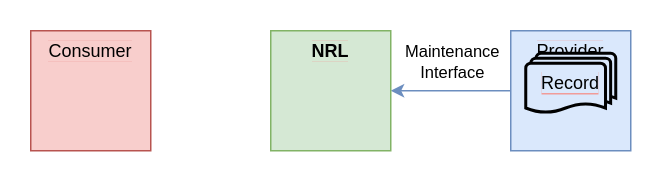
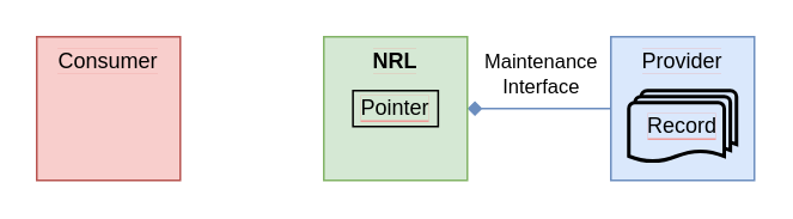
- <mxCell id="8" value="&lt;span style=&quot;background-color: rgb(218 , 232 , 252)&quot;&gt;Record&lt;/span&gt;" style="strokeWidth=2;html=1;shape=mxgraph.flowchart.multi-document;whiteSpace=wrap;labelBackgroundColor=#F19C99;fillColor=#DAE8FC;" vertex="1" parent="1"><mxGeometry x="350" y="35" width="60" height="40" as="geometry" /></mxCell>
+ <mxCell id="8" value="&lt;span style=&quot;background-color: rgb(218 , 232 , 252)&quot;&gt;Record&lt;/span&gt;" style="strokeWidth=2;html=1;shape=mxgraph.flowchart.multi-document;whiteSpace=wrap;labelBackgroundColor=#F19C99;fillColor=#DAE8FC;" vertex="1" parent="1"><mxGeometry x="350" y="50" width="60" height="40" as="geometry" /></mxCell>
+ <mxCell id="7" value="&lt;span style=&quot;background-color: rgb(213 , 232 , 212)&quot;&gt;Pointer&lt;/span&gt;" style="rounded=0;whiteSpace=wrap;html=1;labelBackgroundColor=#F19C99;fillColor=#D5E8D4;" vertex="1" parent="1"><mxGeometry x="196.25" y="50" width="47.5" height="20" as="geometry" /></mxCell>
- <mxCell id="3" style="edgeStyle=orthogonalEdgeStyle;rounded=0;orthogonalLoop=1;jettySize=auto;html=1;exitX=0;exitY=0.5;exitDx=0;exitDy=0;entryX=1;entryY=0.5;entryDx=0;entryDy=0;fillColor=#dae8fc;strokeColor=#6c8ebf;" edge="1" parent="1" source="5" target="6"><mxGeometry relative="1" as="geometry" /></mxCell>
+ <mxCell id="3" style="edgeStyle=orthogonalEdgeStyle;rounded=0;orthogonalLoop=1;jettySize=auto;html=1;exitX=0;exitY=0.5;exitDx=0;exitDy=0;entryX=1;entryY=0.5;entryDx=0;entryDy=0;fillColor=#dae8fc;strokeColor=#6c8ebf;endArrow=diamond;" edge="1" parent="1" source="5" target="6"><mxGeometry relative="1" as="geometry" /></mxCell>
